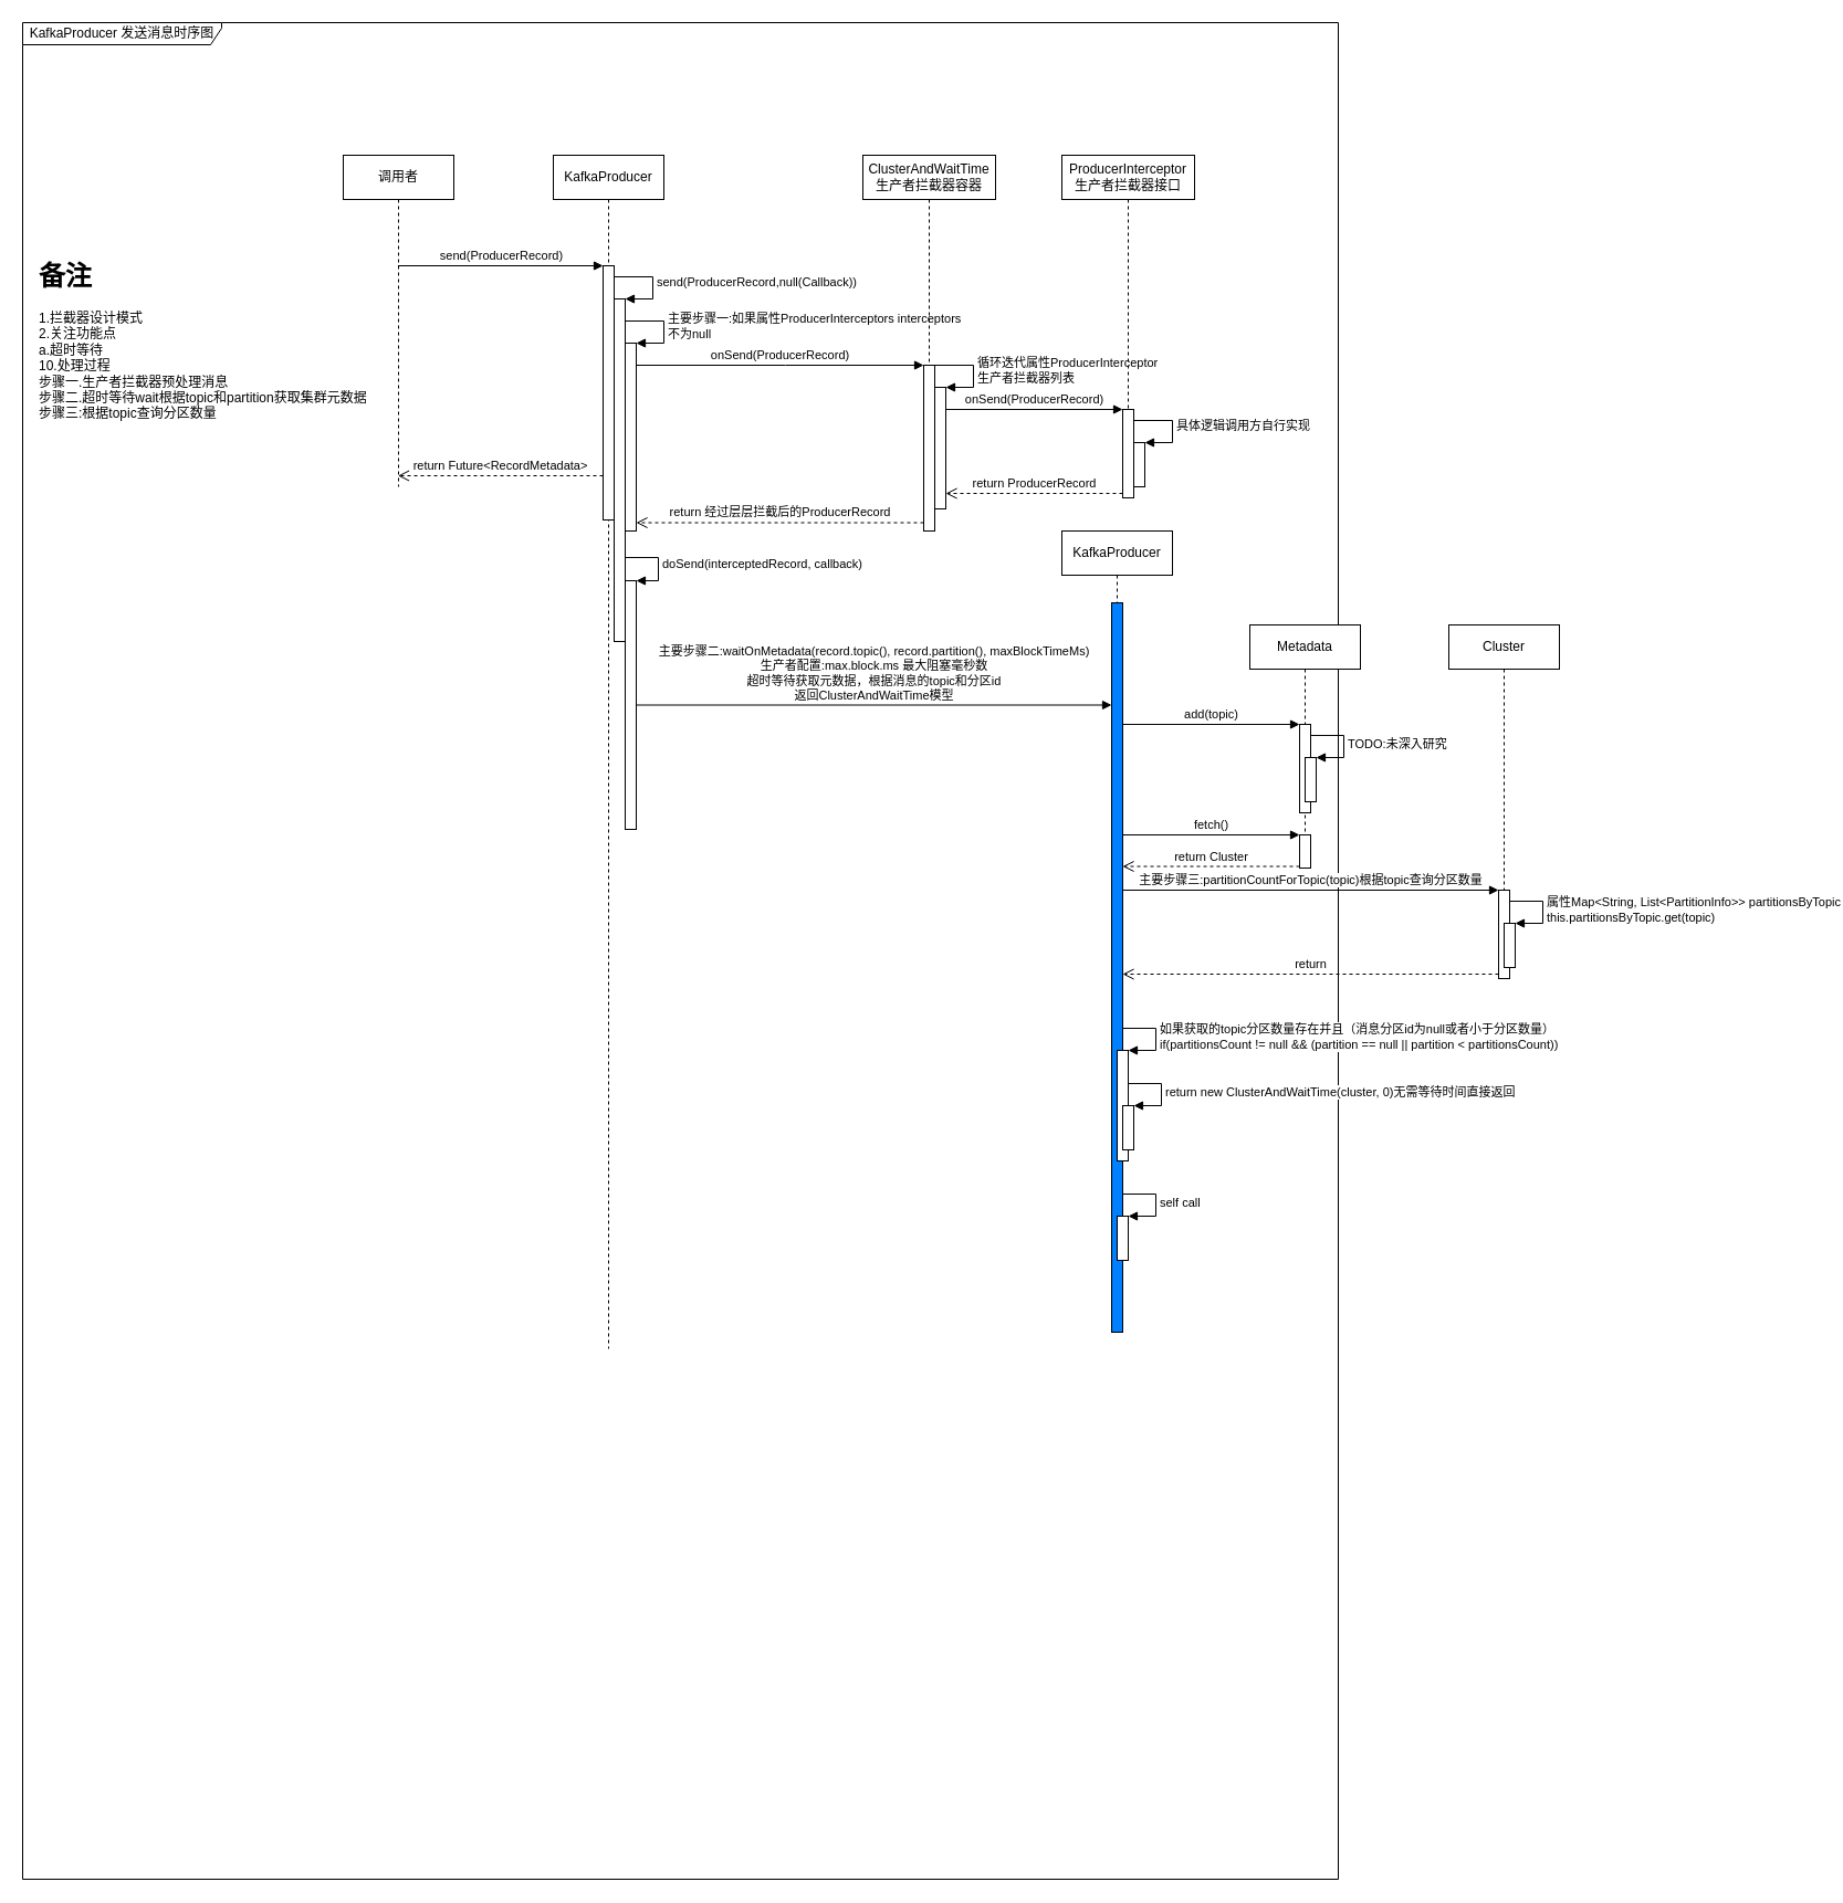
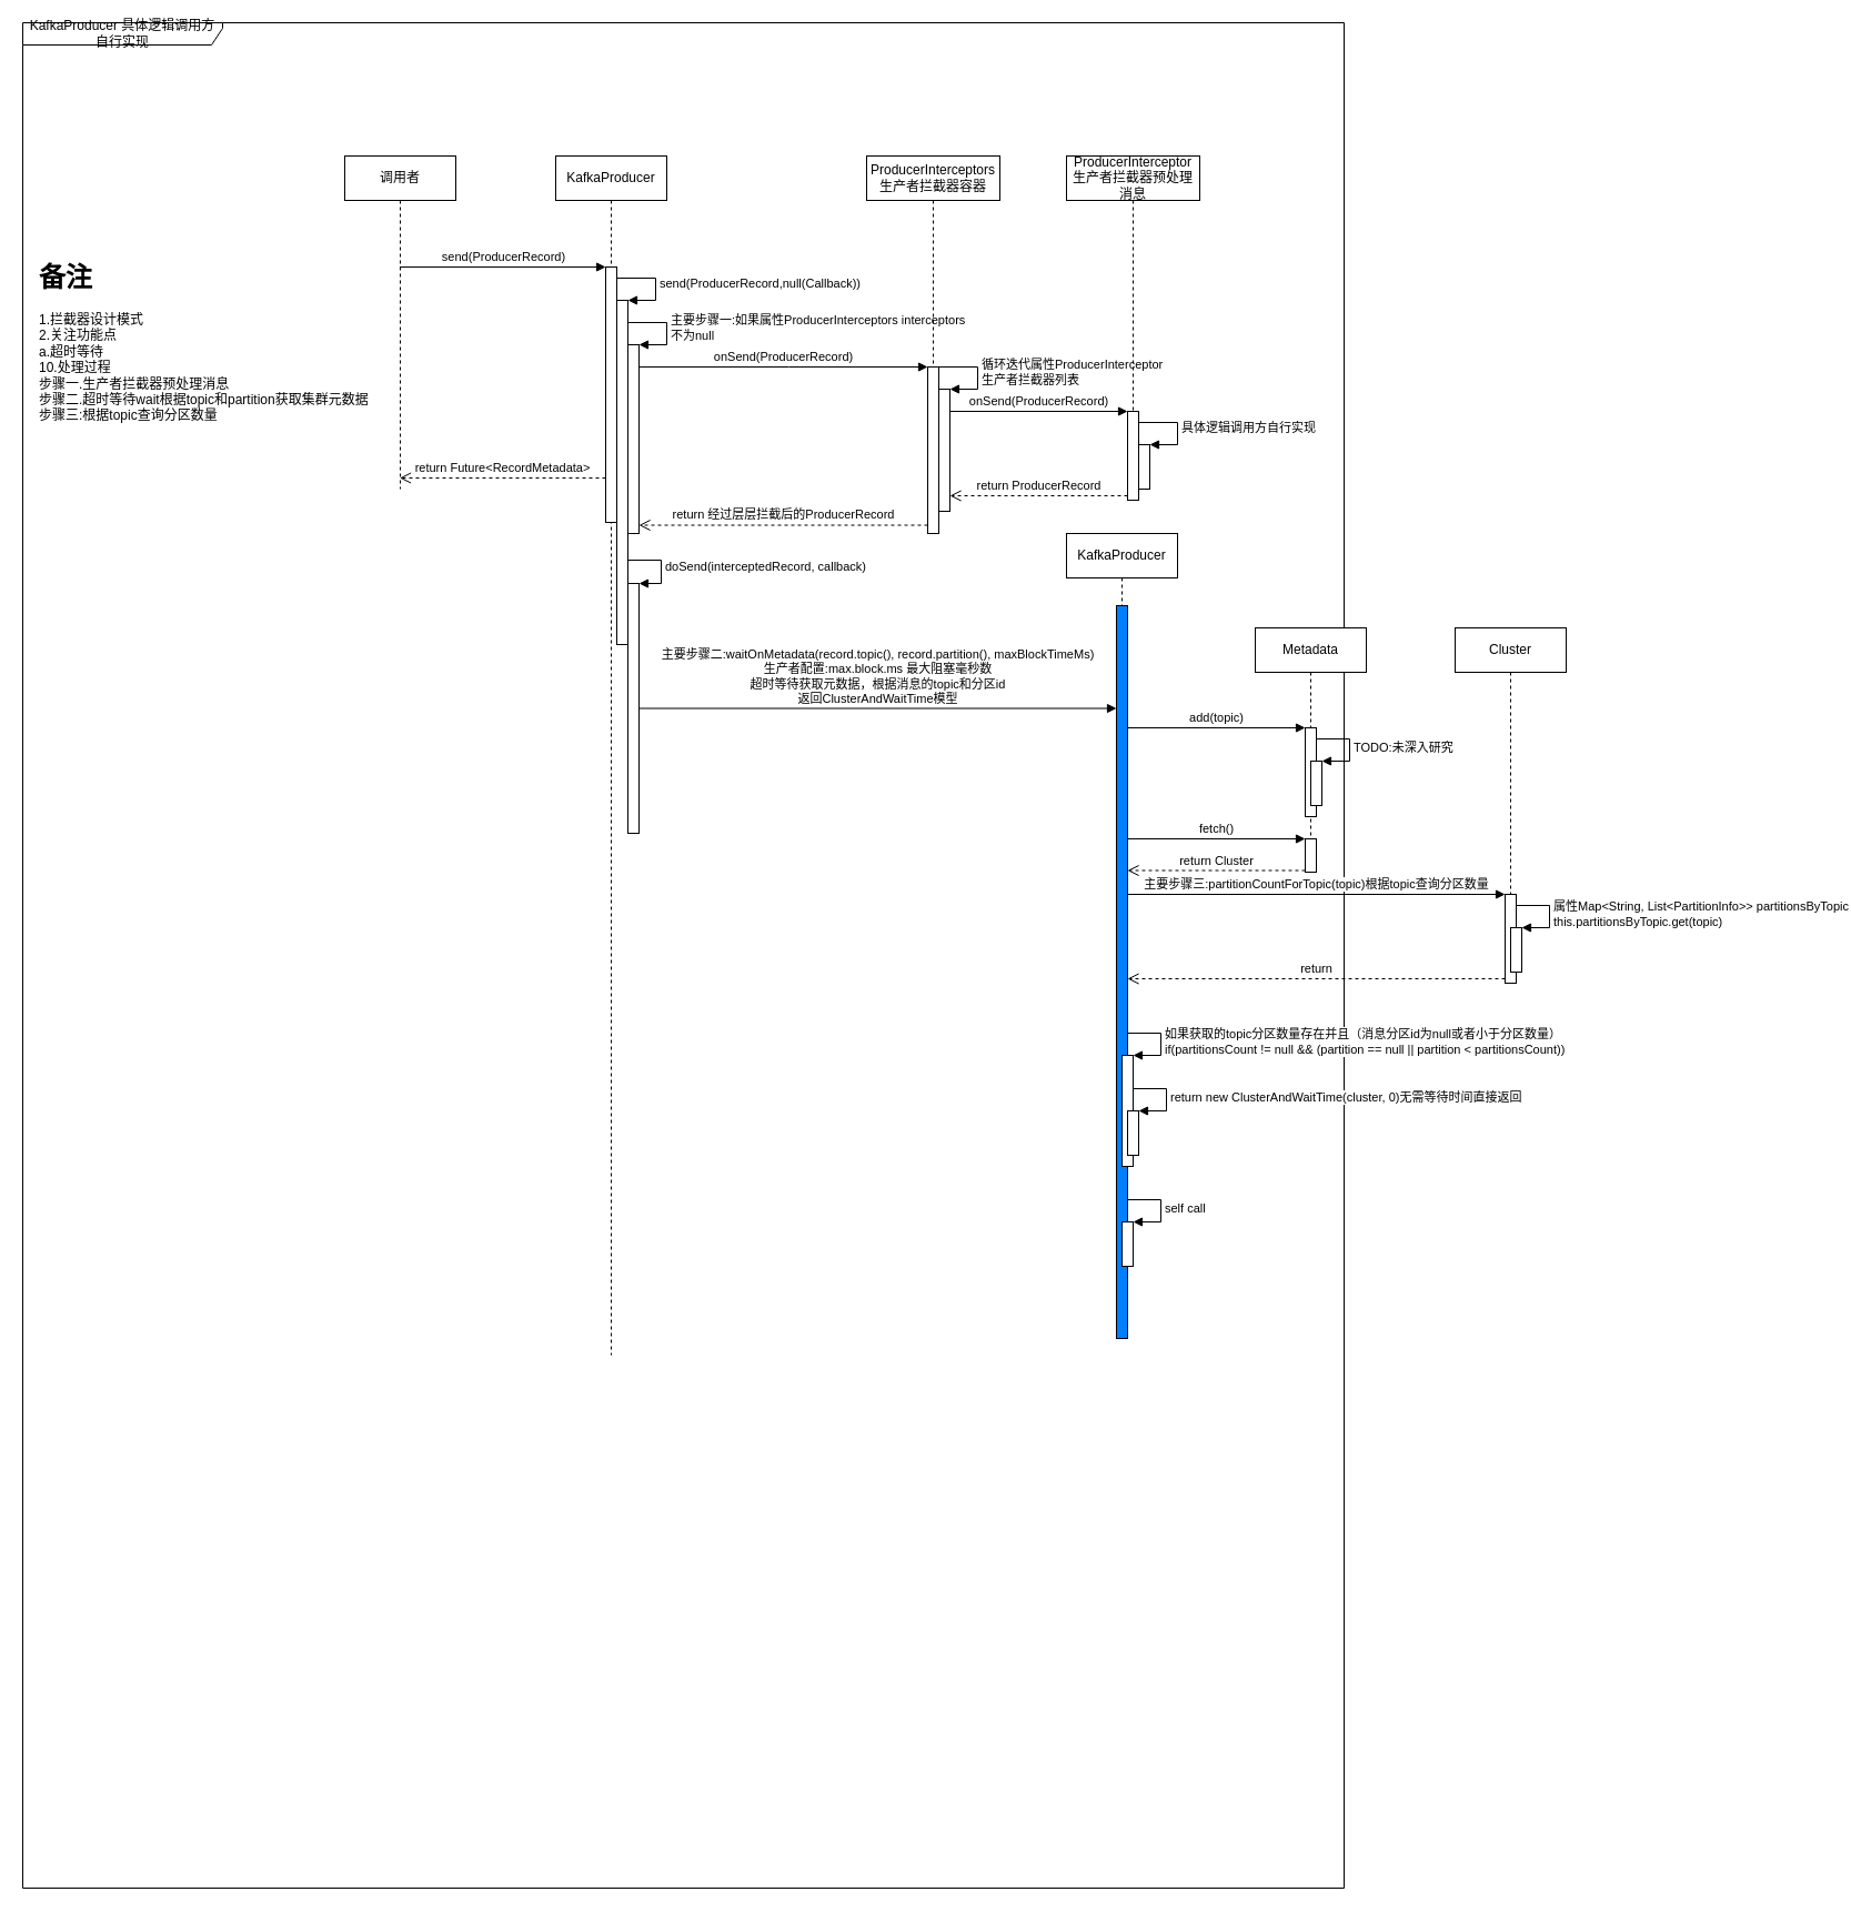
- <mxCell id="2" value="KafkaProducer 发送消息时序图" style="shape=umlFrame;whiteSpace=wrap;html=1;width=180;height=20;fillColor=#FFFFFF;" vertex="1" parent="1"><mxGeometry x="20" y="20" width="1190" height="1680" as="geometry" /></mxCell>
+ <mxCell id="2" value="KafkaProducer 具体逻辑调用方自行实现" style="shape=umlFrame;whiteSpace=wrap;html=1;width=180;height=20;fillColor=#FFFFFF;" vertex="1" parent="1"><mxGeometry x="20" y="20" width="1190" height="1680" as="geometry" /></mxCell>
- <mxCell id="12" value="ClusterAndWaitTime&lt;br&gt;生产者拦截器容器" style="shape=umlLifeline;perimeter=lifelinePerimeter;whiteSpace=wrap;html=1;container=1;collapsible=0;recursiveResize=0;outlineConnect=0;" vertex="1" parent="1"><mxGeometry x="780" y="140" width="120" height="330" as="geometry" /></mxCell>
+ <mxCell id="12" value="ProducerInterceptors&lt;br&gt;生产者拦截器容器" style="shape=umlLifeline;perimeter=lifelinePerimeter;whiteSpace=wrap;html=1;container=1;collapsible=0;recursiveResize=0;outlineConnect=0;" vertex="1" parent="1"><mxGeometry x="780" y="140" width="120" height="330" as="geometry" /></mxCell>
- <mxCell id="18" value="ProducerInterceptor&lt;br&gt;生产者拦截器接口" style="shape=umlLifeline;perimeter=lifelinePerimeter;whiteSpace=wrap;html=1;container=1;collapsible=0;recursiveResize=0;outlineConnect=0;" vertex="1" parent="1"><mxGeometry x="960" y="140" width="120" height="300" as="geometry" /></mxCell>
+ <mxCell id="18" value="ProducerInterceptor&lt;br&gt;生产者拦截器预处理消息" style="shape=umlLifeline;perimeter=lifelinePerimeter;whiteSpace=wrap;html=1;container=1;collapsible=0;recursiveResize=0;outlineConnect=0;" vertex="1" parent="1"><mxGeometry x="960" y="140" width="120" height="300" as="geometry" /></mxCell>
